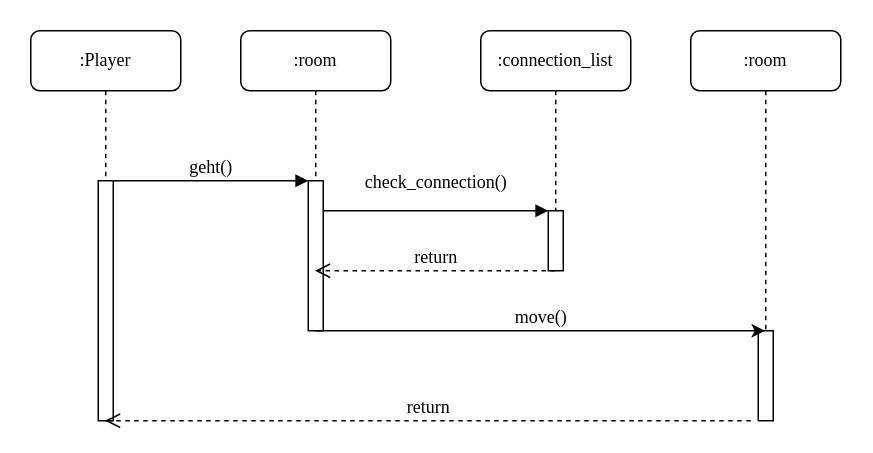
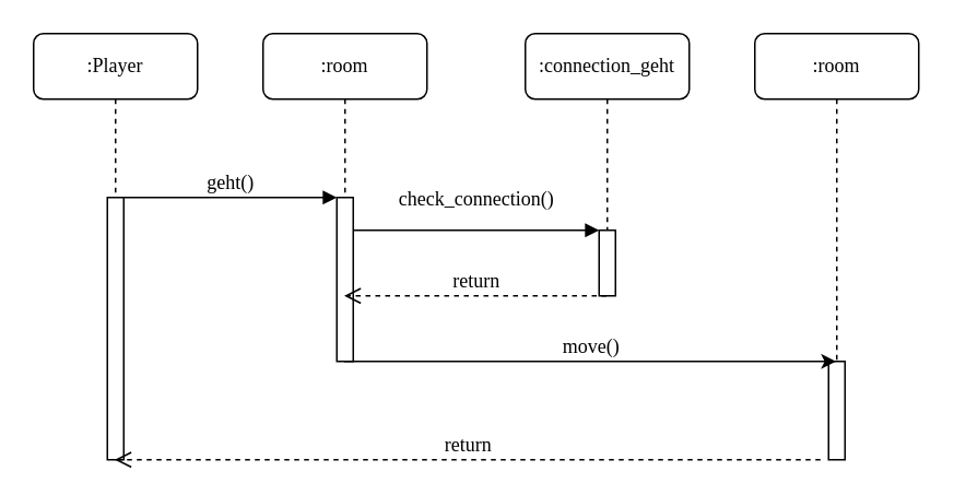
- <mxCell id="4" value=":connection_list" style="shape=umlLifeline;perimeter=lifelinePerimeter;whiteSpace=wrap;html=1;container=1;collapsible=0;recursiveResize=0;outlineConnect=0;rounded=1;shadow=0;comic=0;labelBackgroundColor=none;strokeWidth=1;fontFamily=Verdana;fontSize=12;align=center;" parent="1" vertex="1"><mxGeometry x="320" y="20" width="100" height="160" as="geometry" /></mxCell>
+ <mxCell id="4" value=":connection_geht" style="shape=umlLifeline;perimeter=lifelinePerimeter;whiteSpace=wrap;html=1;container=1;collapsible=0;recursiveResize=0;outlineConnect=0;rounded=1;shadow=0;comic=0;labelBackgroundColor=none;strokeWidth=1;fontFamily=Verdana;fontSize=12;align=center;" parent="1" vertex="1"><mxGeometry x="320" y="20" width="100" height="160" as="geometry" /></mxCell>
